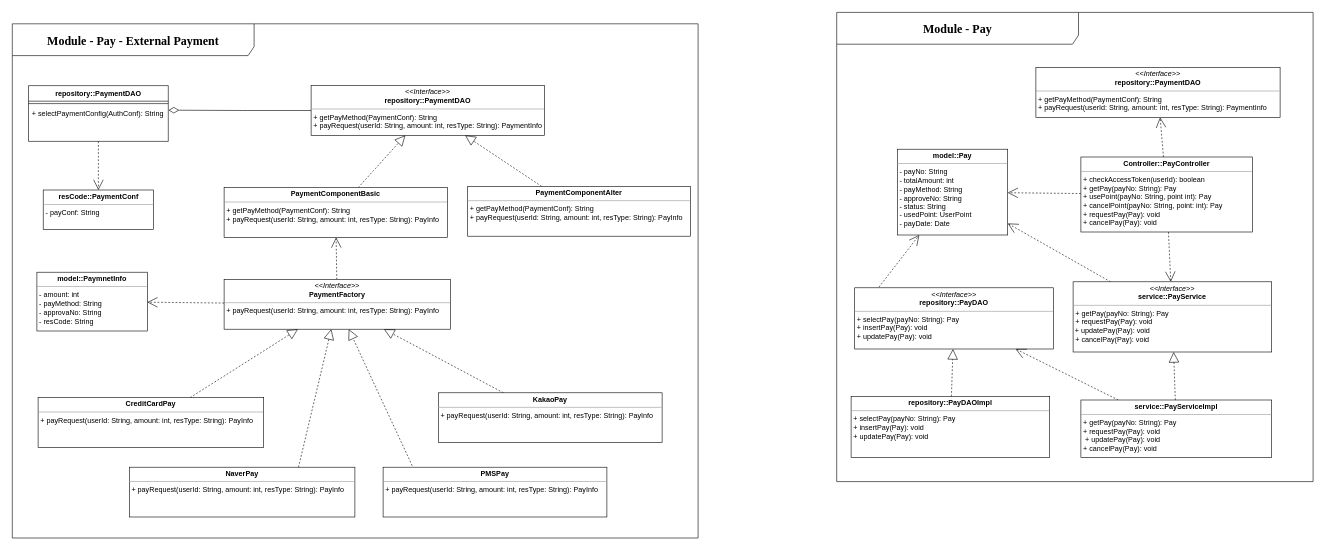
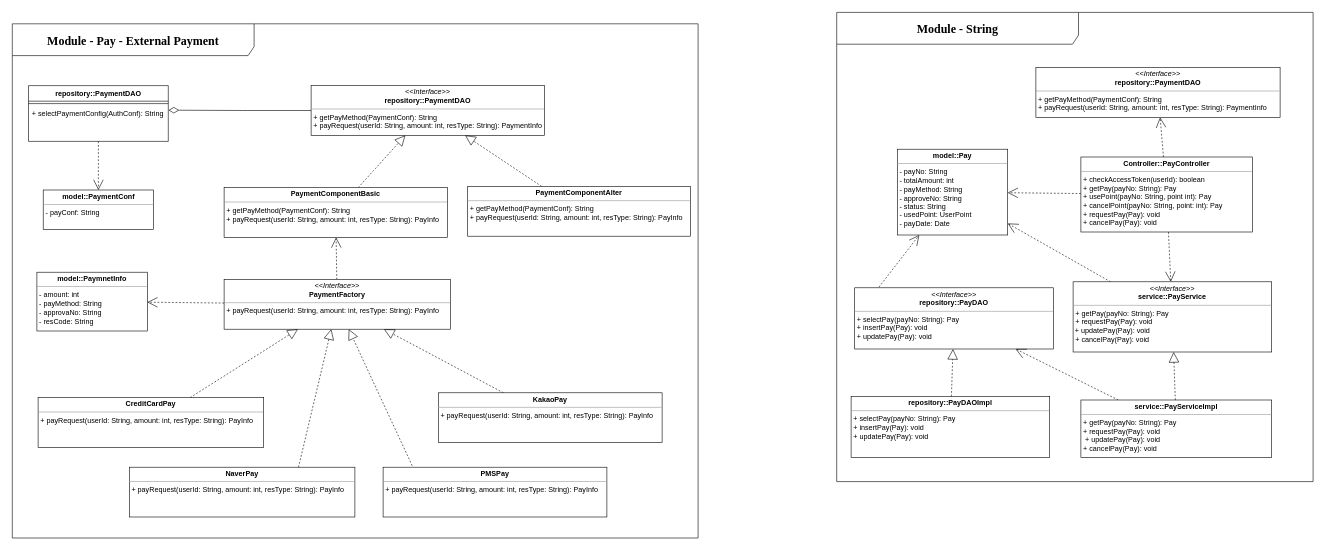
- <mxCell id="23" value="&lt;b&gt;Module - Pay&lt;/b&gt;" style="shape=umlFrame;whiteSpace=wrap;html=1;pointerEvents=0;hachureGap=4;fontFamily=Architects Daughter;fontSource=https%3A%2F%2Ffonts.googleapis.com%2Fcss%3Ffamily%3DArchitects%2BDaughter;fontSize=20;width=403;height=53;labelBackgroundColor=none;rounded=0;" vertex="1" parent="1"><mxGeometry x="1394" y="20" width="794" height="782" as="geometry" /></mxCell>
+ <mxCell id="23" value="&lt;b&gt;Module - String&lt;/b&gt;" style="shape=umlFrame;whiteSpace=wrap;html=1;pointerEvents=0;hachureGap=4;fontFamily=Architects Daughter;fontSource=https%3A%2F%2Ffonts.googleapis.com%2Fcss%3Ffamily%3DArchitects%2BDaughter;fontSize=20;width=403;height=53;labelBackgroundColor=none;rounded=0;" vertex="1" parent="1"><mxGeometry x="1394" y="20" width="794" height="782" as="geometry" /></mxCell>
- <mxCell id="9" value="&lt;p style=&quot;margin:0px;margin-top:4px;text-align:center;&quot;&gt;&lt;b style=&quot;background-color: initial;&quot;&gt;resCode::PaymentConf&lt;/b&gt;&lt;/p&gt;&lt;p style=&quot;margin:0px;margin-top:4px;text-align:center;&quot;&gt;&lt;/p&gt;&lt;hr size=&quot;1&quot;&gt;&lt;p style=&quot;margin:0px;margin-left:4px;&quot;&gt;- payConf: String&lt;/p&gt;" style="verticalAlign=top;align=left;overflow=fill;fontSize=12;fontFamily=Helvetica;html=1;whiteSpace=wrap;" vertex="1" parent="1"><mxGeometry x="71.5" y="316" width="184" height="66" as="geometry" /></mxCell>
+ <mxCell id="9" value="&lt;p style=&quot;margin:0px;margin-top:4px;text-align:center;&quot;&gt;&lt;b style=&quot;background-color: initial;&quot;&gt;model::PaymentConf&lt;/b&gt;&lt;/p&gt;&lt;p style=&quot;margin:0px;margin-top:4px;text-align:center;&quot;&gt;&lt;/p&gt;&lt;hr size=&quot;1&quot;&gt;&lt;p style=&quot;margin:0px;margin-left:4px;&quot;&gt;- payConf: String&lt;/p&gt;" style="verticalAlign=top;align=left;overflow=fill;fontSize=12;fontFamily=Helvetica;html=1;whiteSpace=wrap;" vertex="1" parent="1"><mxGeometry x="71.5" y="316" width="184" height="66" as="geometry" /></mxCell>
